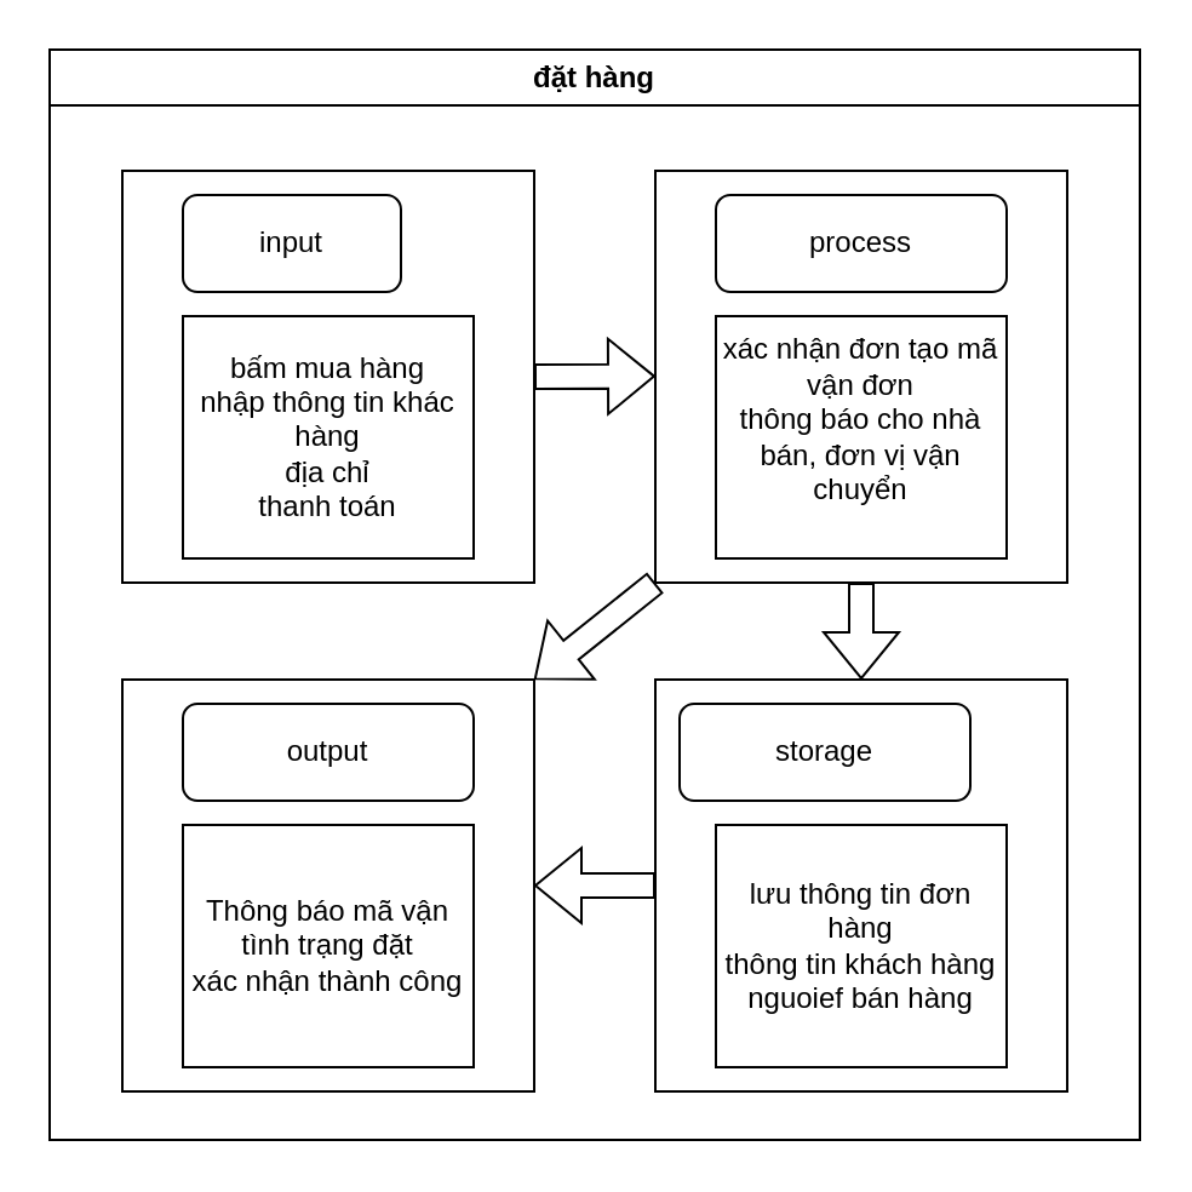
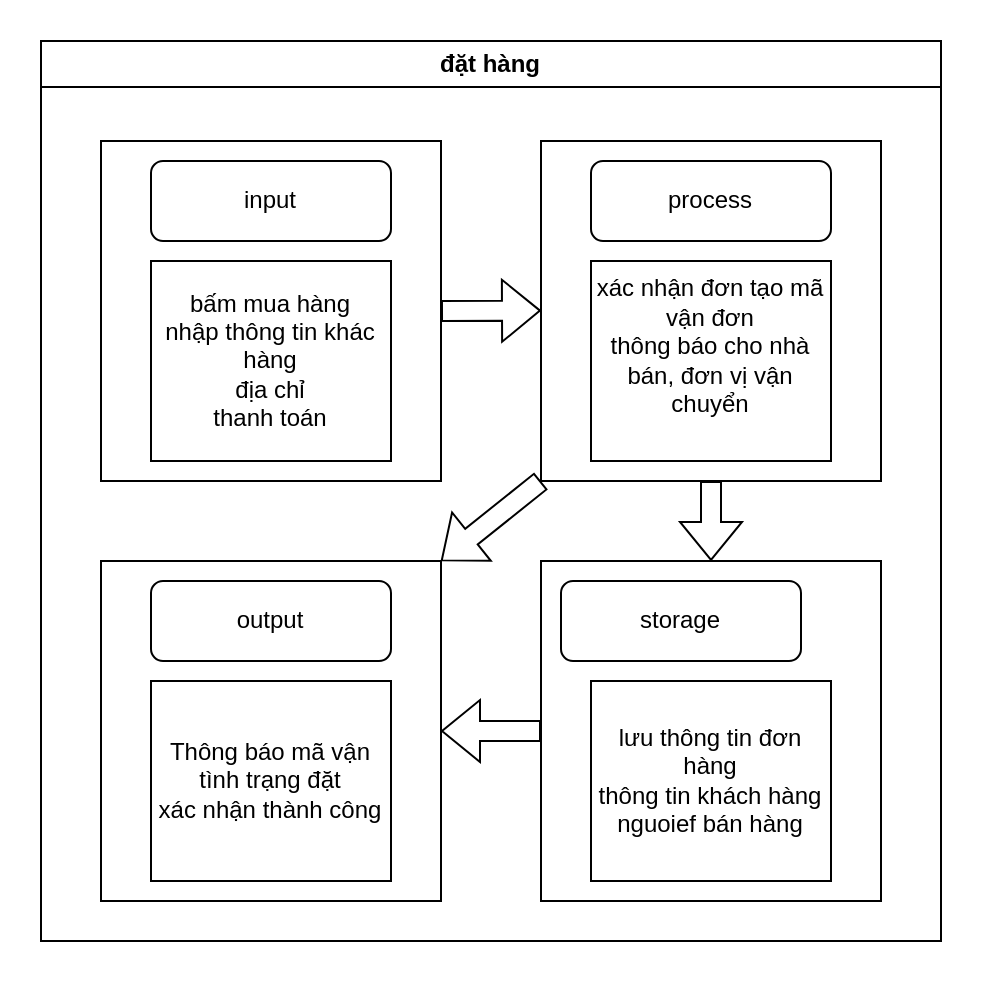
- <mxCell id="18" value="input" style="rounded=1;whiteSpace=wrap;html=1;" vertex="1" parent="1"><mxGeometry x="75" y="80" width="90" height="40" as="geometry" /></mxCell>
+ <mxCell id="18" value="input" style="rounded=1;whiteSpace=wrap;html=1;" vertex="1" parent="1"><mxGeometry x="75" y="80" width="120" height="40" as="geometry" /></mxCell>
